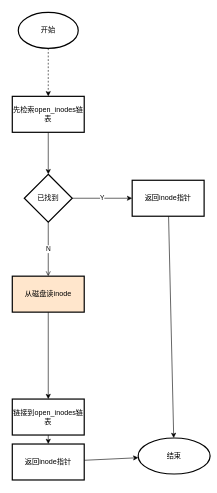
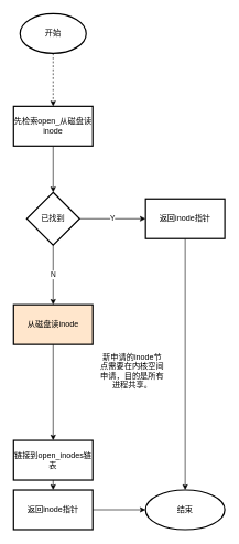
- <mxCell id="5" value="先检索open_inodes链表" style="whiteSpace=wrap;html=1;strokeWidth=2;" parent="1" vertex="1"><mxGeometry x="20" y="160" width="120" height="60" as="geometry" /></mxCell>
+ <mxCell id="5" value="先检索open_从磁盘读inode" style="whiteSpace=wrap;html=1;strokeWidth=2;" parent="1" vertex="1"><mxGeometry x="20" y="160" width="120" height="60" as="geometry" /></mxCell>
- <mxCell id="7" value="N" style="edgeStyle=none;html=1;endArrow=open;" parent="1" source="8" target="12" edge="1"><mxGeometry relative="1" as="geometry" /></mxCell>
+ <mxCell id="7" value="N" style="edgeStyle=none;html=1;" parent="1" source="8" target="12" edge="1"><mxGeometry relative="1" as="geometry" /></mxCell>
+ <mxCell id="18" value="新申请的inode节点需要在内核空间申请，目的是所有进程共享。" style="text;html=1;strokeColor=none;fillColor=none;align=center;verticalAlign=middle;whiteSpace=wrap;rounded=0;" parent="1" vertex="1"><mxGeometry x="150" y="480" width="100" height="160" as="geometry" /></mxCell>
- <mxCell id="17" value="结束" style="ellipse;whiteSpace=wrap;html=1;strokeWidth=2;" parent="1" vertex="1"><mxGeometry x="230" y="730" width="120" height="60" as="geometry" /></mxCell>
+ <mxCell id="17" value="结束" style="ellipse;whiteSpace=wrap;html=1;strokeWidth=2;" parent="1" vertex="1"><mxGeometry x="220" y="740" width="120" height="60" as="geometry" /></mxCell>
